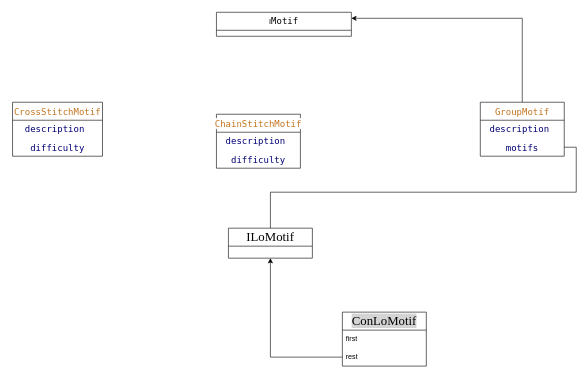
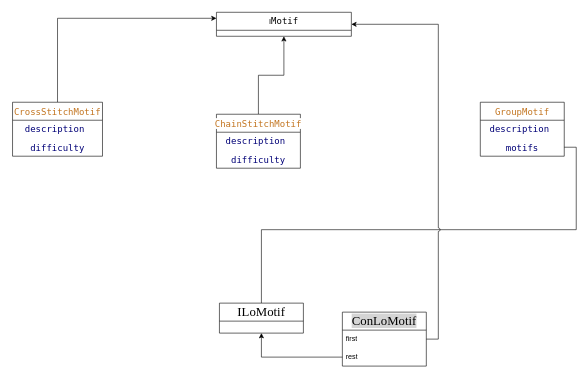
- <mxCell id="11" style="edgeStyle=orthogonalEdgeStyle;rounded=0;orthogonalLoop=1;jettySize=auto;html=1;exitX=0.5;exitY=0;exitDx=0;exitDy=0;entryX=1;entryY=0.25;entryDx=0;entryDy=0;" edge="1" parent="1" source="12" target="2"><mxGeometry relative="1" as="geometry" /></mxCell>
+ <mxCell id="3" style="edgeStyle=orthogonalEdgeStyle;rounded=0;orthogonalLoop=1;jettySize=auto;html=1;exitX=0.5;exitY=0;exitDx=0;exitDy=0;entryX=0;entryY=0.25;entryDx=0;entryDy=0;" edge="1" parent="1" source="4" target="2"><mxGeometry relative="1" as="geometry" /></mxCell>
+ <mxCell id="7" style="edgeStyle=orthogonalEdgeStyle;rounded=0;orthogonalLoop=1;jettySize=auto;html=1;exitX=0.5;exitY=0;exitDx=0;exitDy=0;" edge="1" parent="1" source="8" target="2"><mxGeometry relative="1" as="geometry" /></mxCell>
- <mxCell id="16" value="&lt;span style=&quot;padding: 0px 2px;&quot;&gt;&lt;span style=&quot;font-family: Consolas; font-size: 16pt; white-space: pre;&quot;&gt;&lt;span style=&quot;background-color: light-dark(#ffffff, var(--ge-dark-color, #121212));&quot;&gt;ILoMotif&lt;/span&gt;&lt;/span&gt;&lt;/span&gt;" style="swimlane;fontStyle=0;childLayout=stackLayout;horizontal=1;startSize=30;horizontalStack=0;resizeParent=1;resizeParentMax=0;resizeLast=0;collapsible=1;marginBottom=0;whiteSpace=wrap;html=1;" vertex="1" parent="1"><mxGeometry x="380" y="380" width="140" height="50" as="geometry" /></mxCell>
+ <mxCell id="16" value="&lt;span style=&quot;padding: 0px 2px;&quot;&gt;&lt;span style=&quot;font-family: Consolas; font-size: 16pt; white-space: pre;&quot;&gt;&lt;span style=&quot;background-color: light-dark(#ffffff, var(--ge-dark-color, #121212));&quot;&gt;ILoMotif&lt;/span&gt;&lt;/span&gt;&lt;/span&gt;" style="swimlane;fontStyle=0;childLayout=stackLayout;horizontal=1;startSize=30;horizontalStack=0;resizeParent=1;resizeParentMax=0;resizeLast=0;collapsible=1;marginBottom=0;whiteSpace=wrap;html=1;" vertex="1" parent="1"><mxGeometry x="365" y="505" width="140" height="50" as="geometry" /></mxCell>
+ <mxCell id="20" style="edgeStyle=orthogonalEdgeStyle;rounded=0;orthogonalLoop=1;jettySize=auto;html=1;exitX=1;exitY=0.5;exitDx=0;exitDy=0;entryX=1;entryY=0.5;entryDx=0;entryDy=0;jumpStyle=arc;" edge="1" parent="1" source="18" target="2"><mxGeometry relative="1" as="geometry" /></mxCell>
